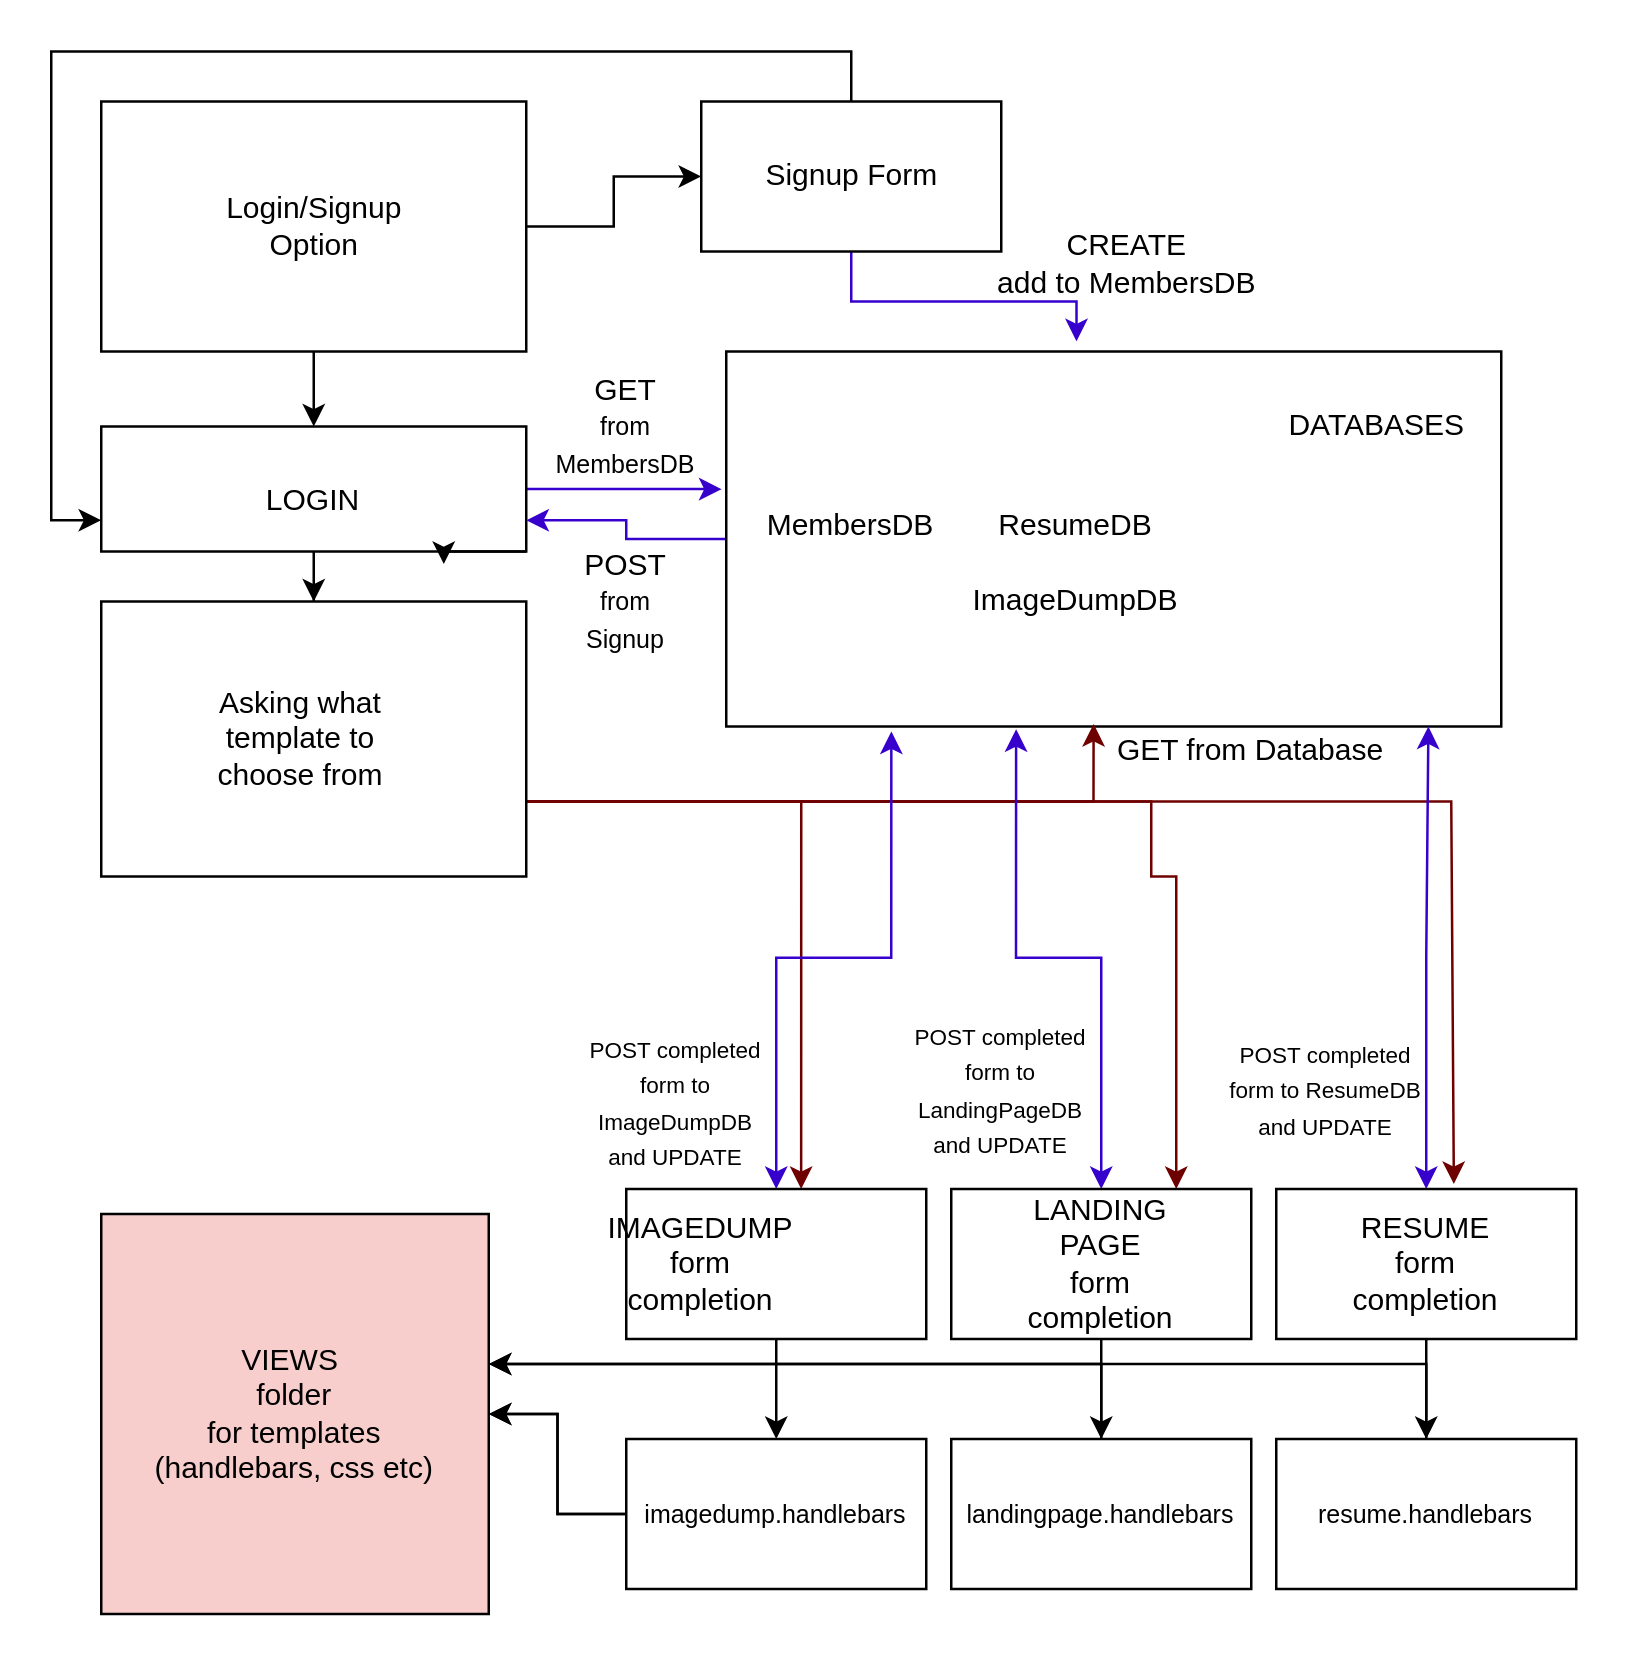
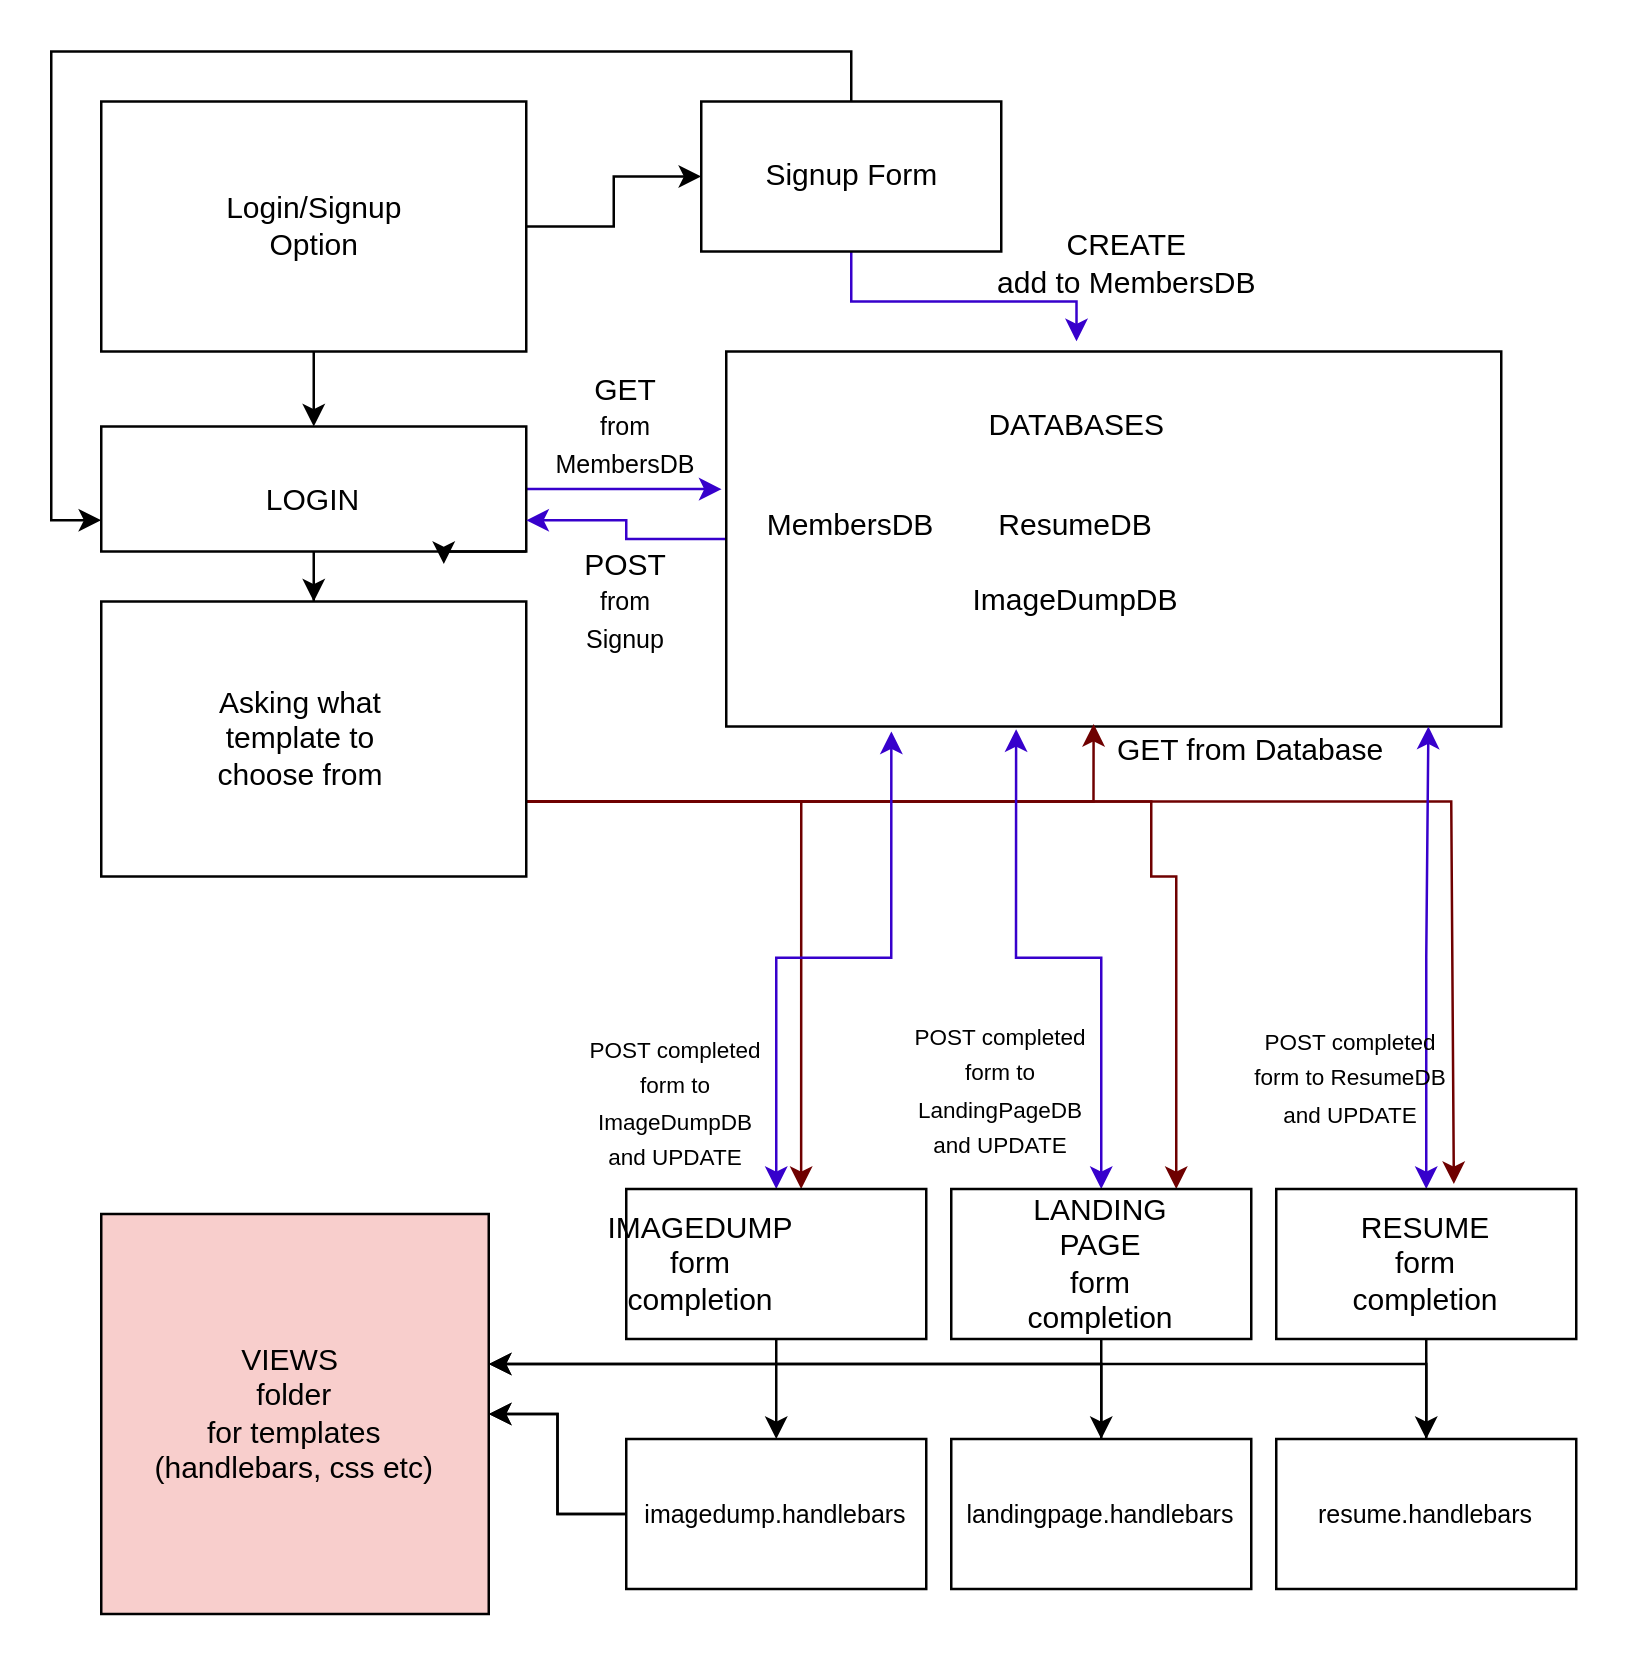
- <mxCell id="15" value="DATABASES" style="text;html=1;resizable=0;autosize=1;align=center;verticalAlign=middle;points=[];fillColor=none;strokeColor=none;rounded=0;" parent="1" vertex="1"><mxGeometry x="505" y="160" width="90" height="20" as="geometry" /></mxCell>
+ <mxCell id="15" value="DATABASES" style="text;html=1;resizable=0;autosize=1;align=center;verticalAlign=middle;points=[];fillColor=none;strokeColor=none;rounded=0;" parent="1" vertex="1"><mxGeometry x="385" y="160" width="90" height="20" as="geometry" /></mxCell>
- <mxCell id="51" value="&lt;font style=&quot;font-size: 9px&quot;&gt;POST completed form to ResumeDB and UPDATE&lt;/font&gt;" style="text;html=1;strokeColor=none;fillColor=none;align=center;verticalAlign=middle;whiteSpace=wrap;rounded=0;" parent="1" vertex="1"><mxGeometry x="490" y="410" width="80" height="50" as="geometry" /></mxCell>
+ <mxCell id="51" value="&lt;font style=&quot;font-size: 9px&quot;&gt;POST completed form to ResumeDB and UPDATE&lt;/font&gt;" style="text;html=1;strokeColor=none;fillColor=none;align=center;verticalAlign=middle;whiteSpace=wrap;rounded=0;" parent="1" vertex="1"><mxGeometry x="500" y="405" width="80" height="50" as="geometry" /></mxCell>
